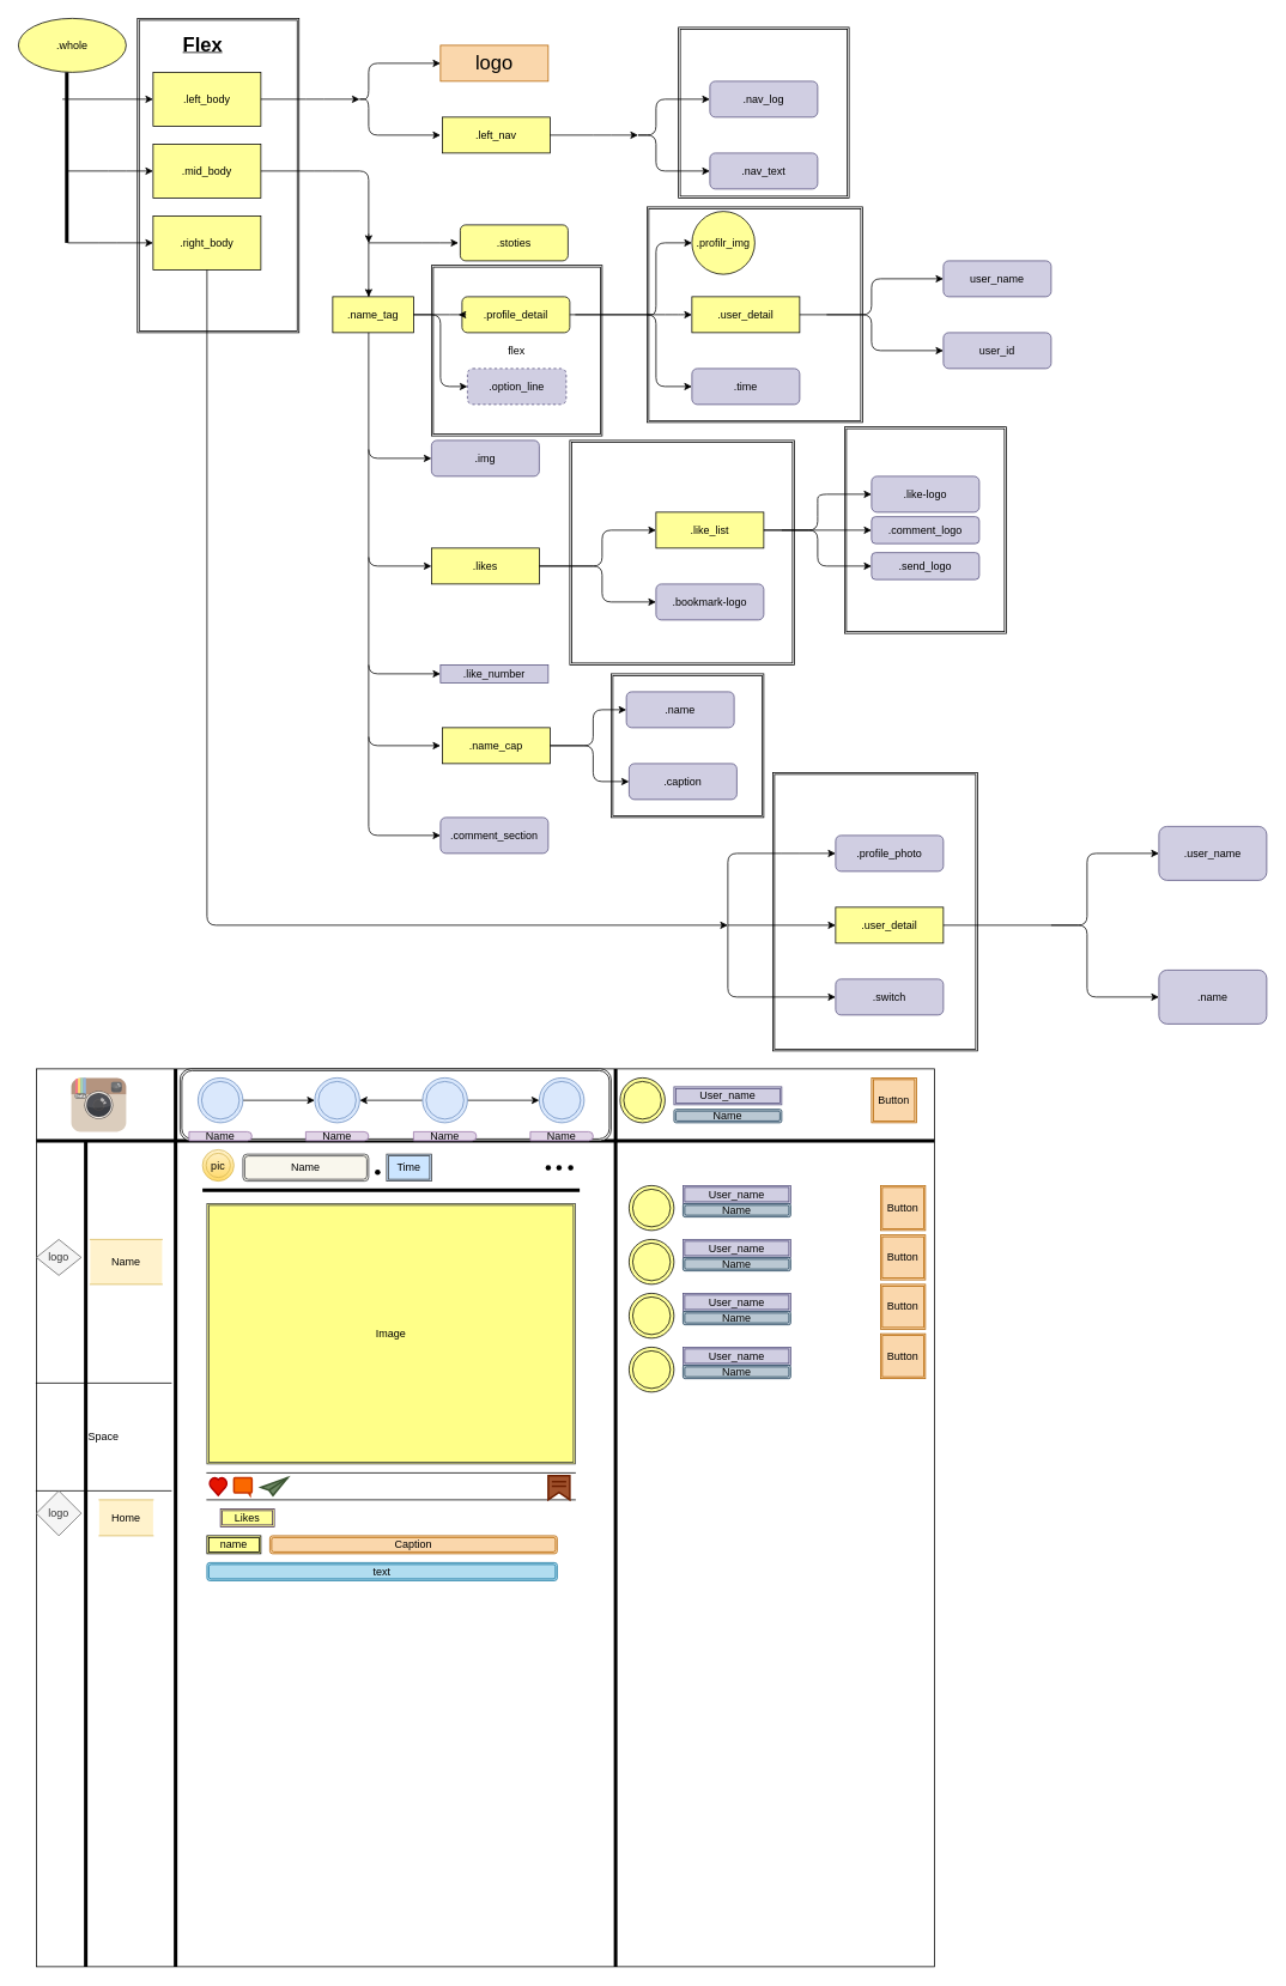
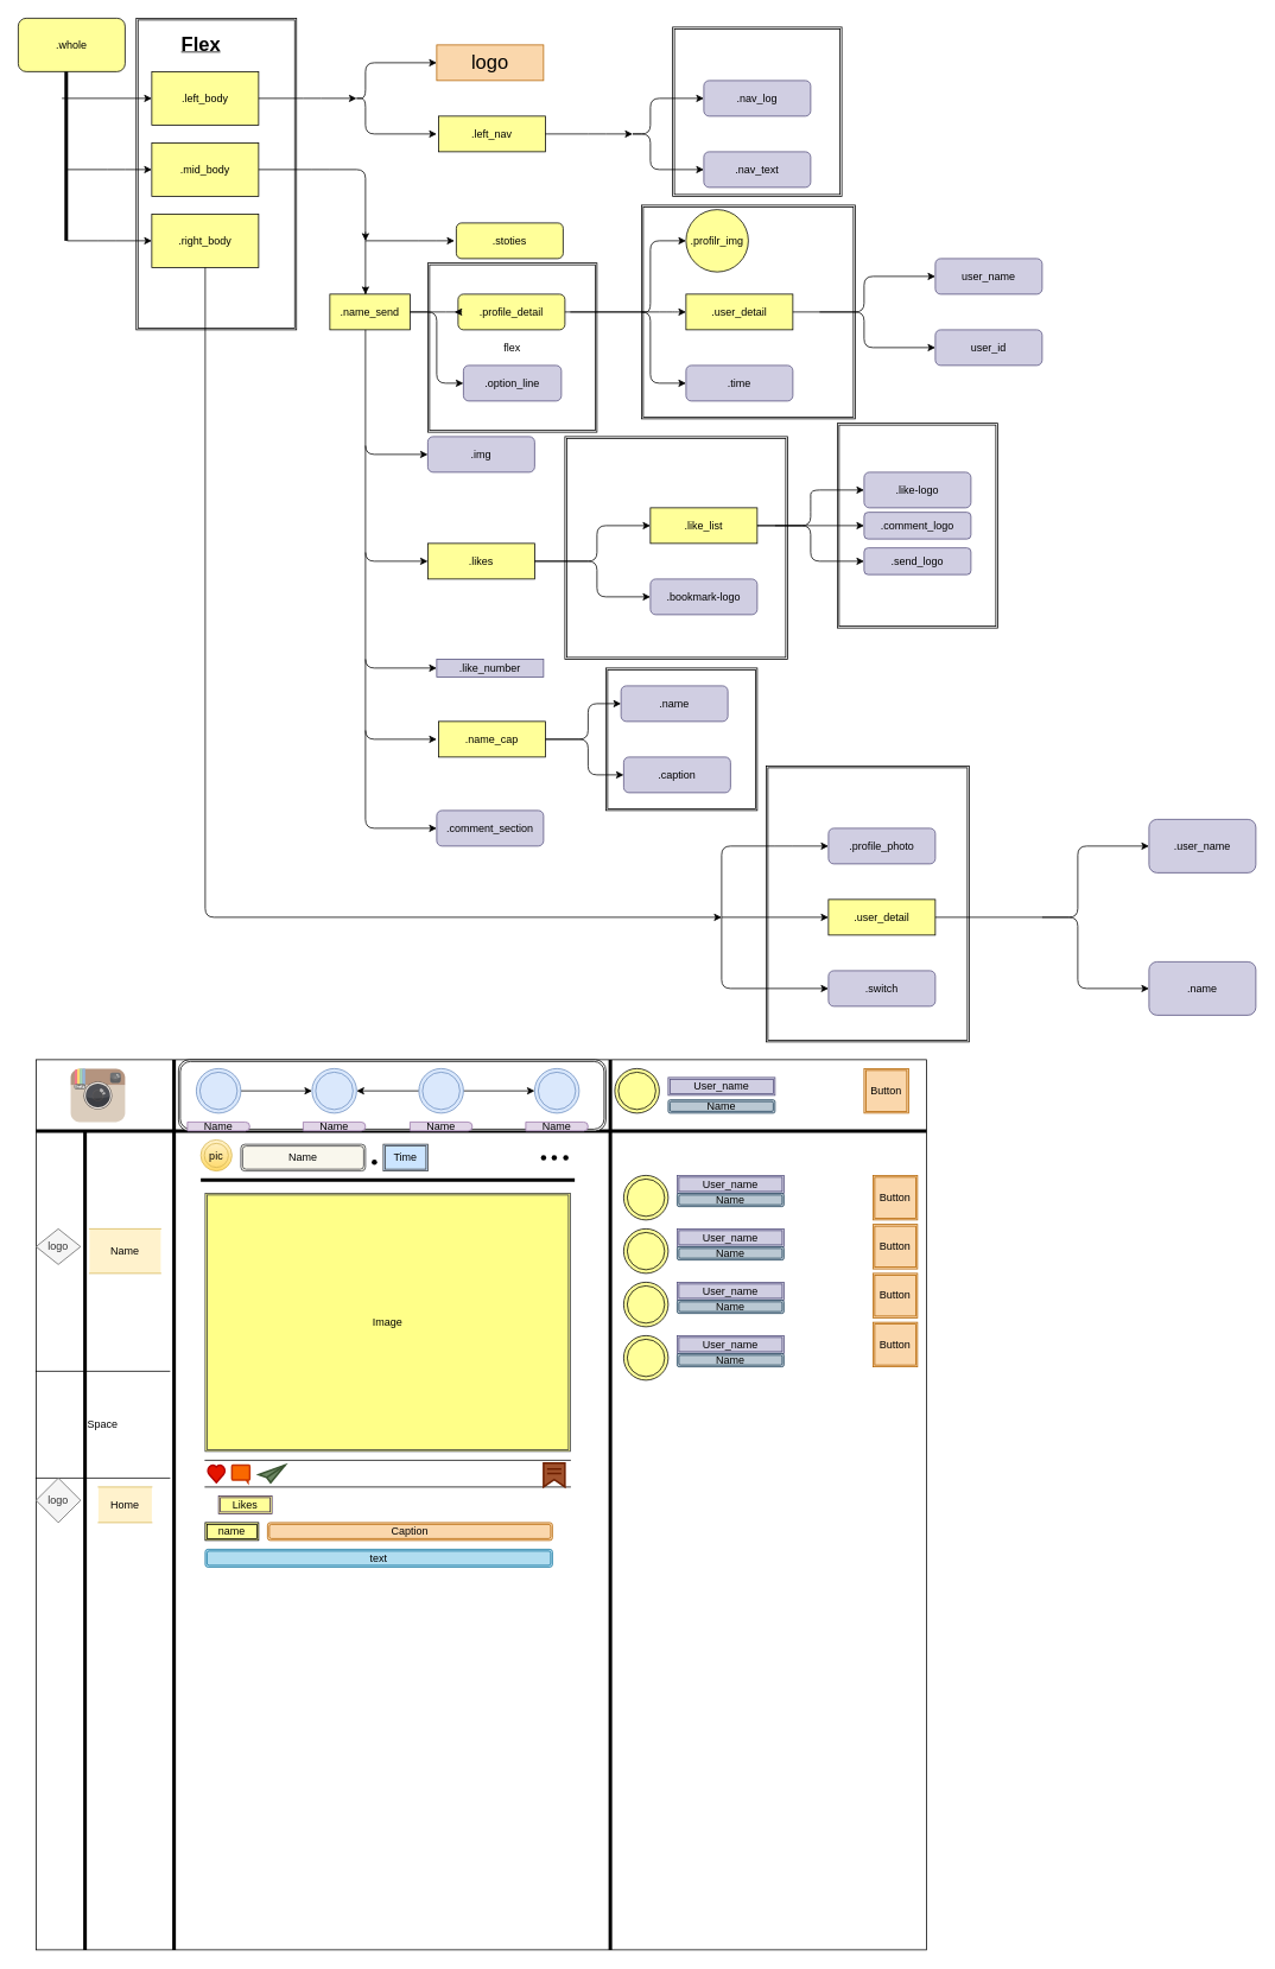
- <mxCell id="63" value=".whole" style="ellipse;whiteSpace=wrap;html=1;labelBackgroundColor=none;fontColor=#000000;fillColor=#FFFF99;" parent="1" vertex="1"><mxGeometry x="20" y="20" width="120" height="60" as="geometry" /></mxCell>
+ <mxCell id="63" value=".whole" style="rounded=1;whiteSpace=wrap;html=1;labelBackgroundColor=none;fontColor=#000000;fillColor=#FFFF99;" parent="1" vertex="1"><mxGeometry x="20" y="20" width="120" height="60" as="geometry" /></mxCell>
- <mxCell id="97" value=".name_tag" style="whiteSpace=wrap;html=1;labelBackgroundColor=none;fontSize=12;fontColor=#000000;fillColor=#FFFF99;" parent="1" vertex="1"><mxGeometry x="370" y="330" width="90" height="40" as="geometry" /></mxCell>
+ <mxCell id="97" value=".name_send" style="whiteSpace=wrap;html=1;labelBackgroundColor=none;fontSize=12;fontColor=#000000;fillColor=#FFFF99;" parent="1" vertex="1"><mxGeometry x="370" y="330" width="90" height="40" as="geometry" /></mxCell>
- <mxCell id="99" value=".option_line" style="rounded=1;whiteSpace=wrap;html=1;labelBackgroundColor=none;fontSize=12;fillColor=#d0cee2;strokeColor=#56517e;dashed=1;" parent="1" vertex="1"><mxGeometry x="520" y="410" width="110" height="40" as="geometry" /></mxCell>
+ <mxCell id="99" value=".option_line" style="rounded=1;whiteSpace=wrap;html=1;labelBackgroundColor=none;fontSize=12;fillColor=#d0cee2;strokeColor=#56517e;" parent="1" vertex="1"><mxGeometry x="520" y="410" width="110" height="40" as="geometry" /></mxCell>
